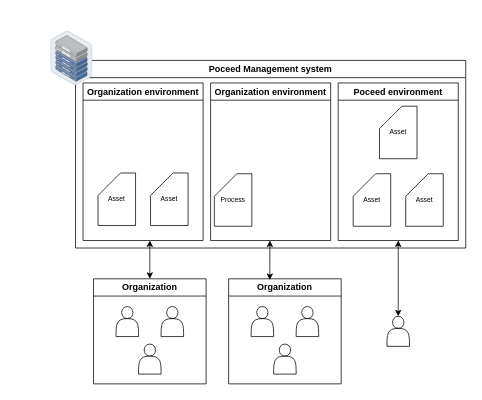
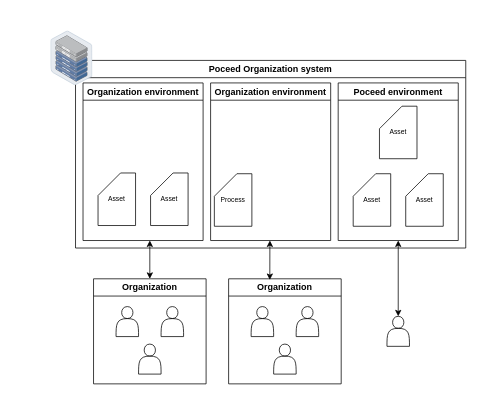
- <mxCell id="2" value="Poceed Management system" style="swimlane;whiteSpace=wrap;html=1;" parent="1" vertex="1"><mxGeometry x="100" y="80" width="520" height="250" as="geometry" /></mxCell>
+ <mxCell id="2" value="Poceed Organization system" style="swimlane;whiteSpace=wrap;html=1;" parent="1" vertex="1"><mxGeometry x="100" y="80" width="520" height="250" as="geometry" /></mxCell>
